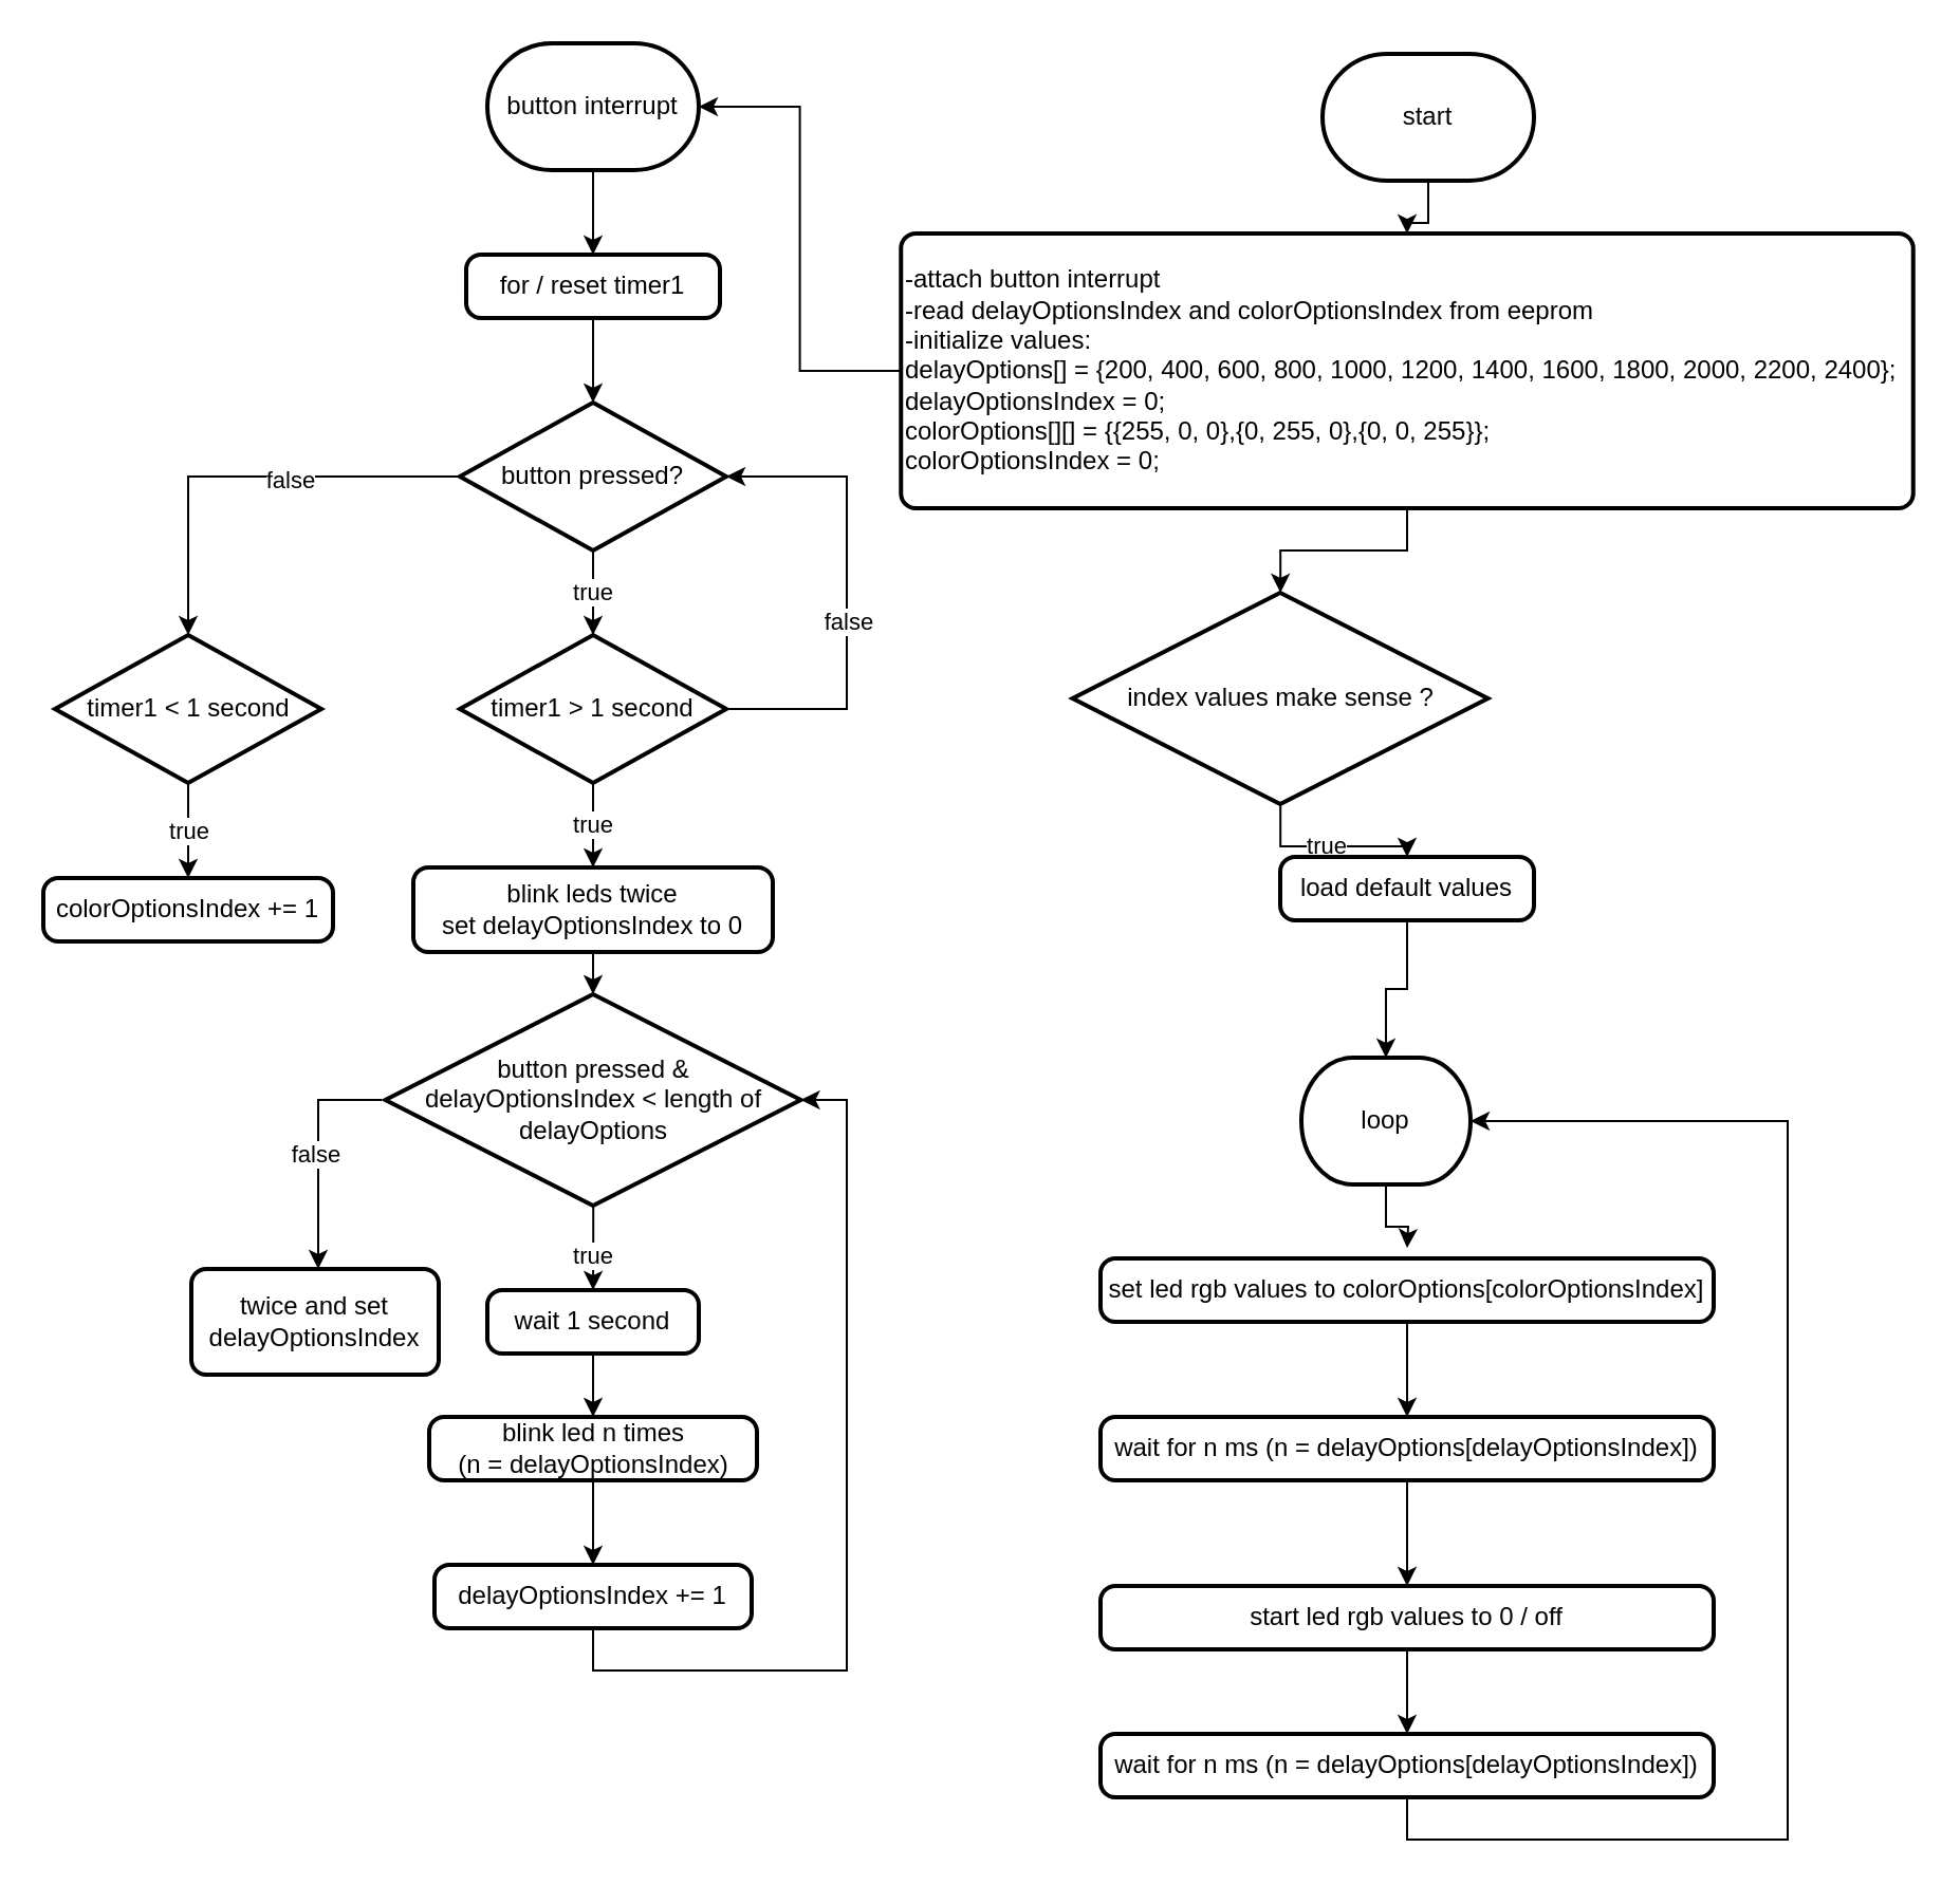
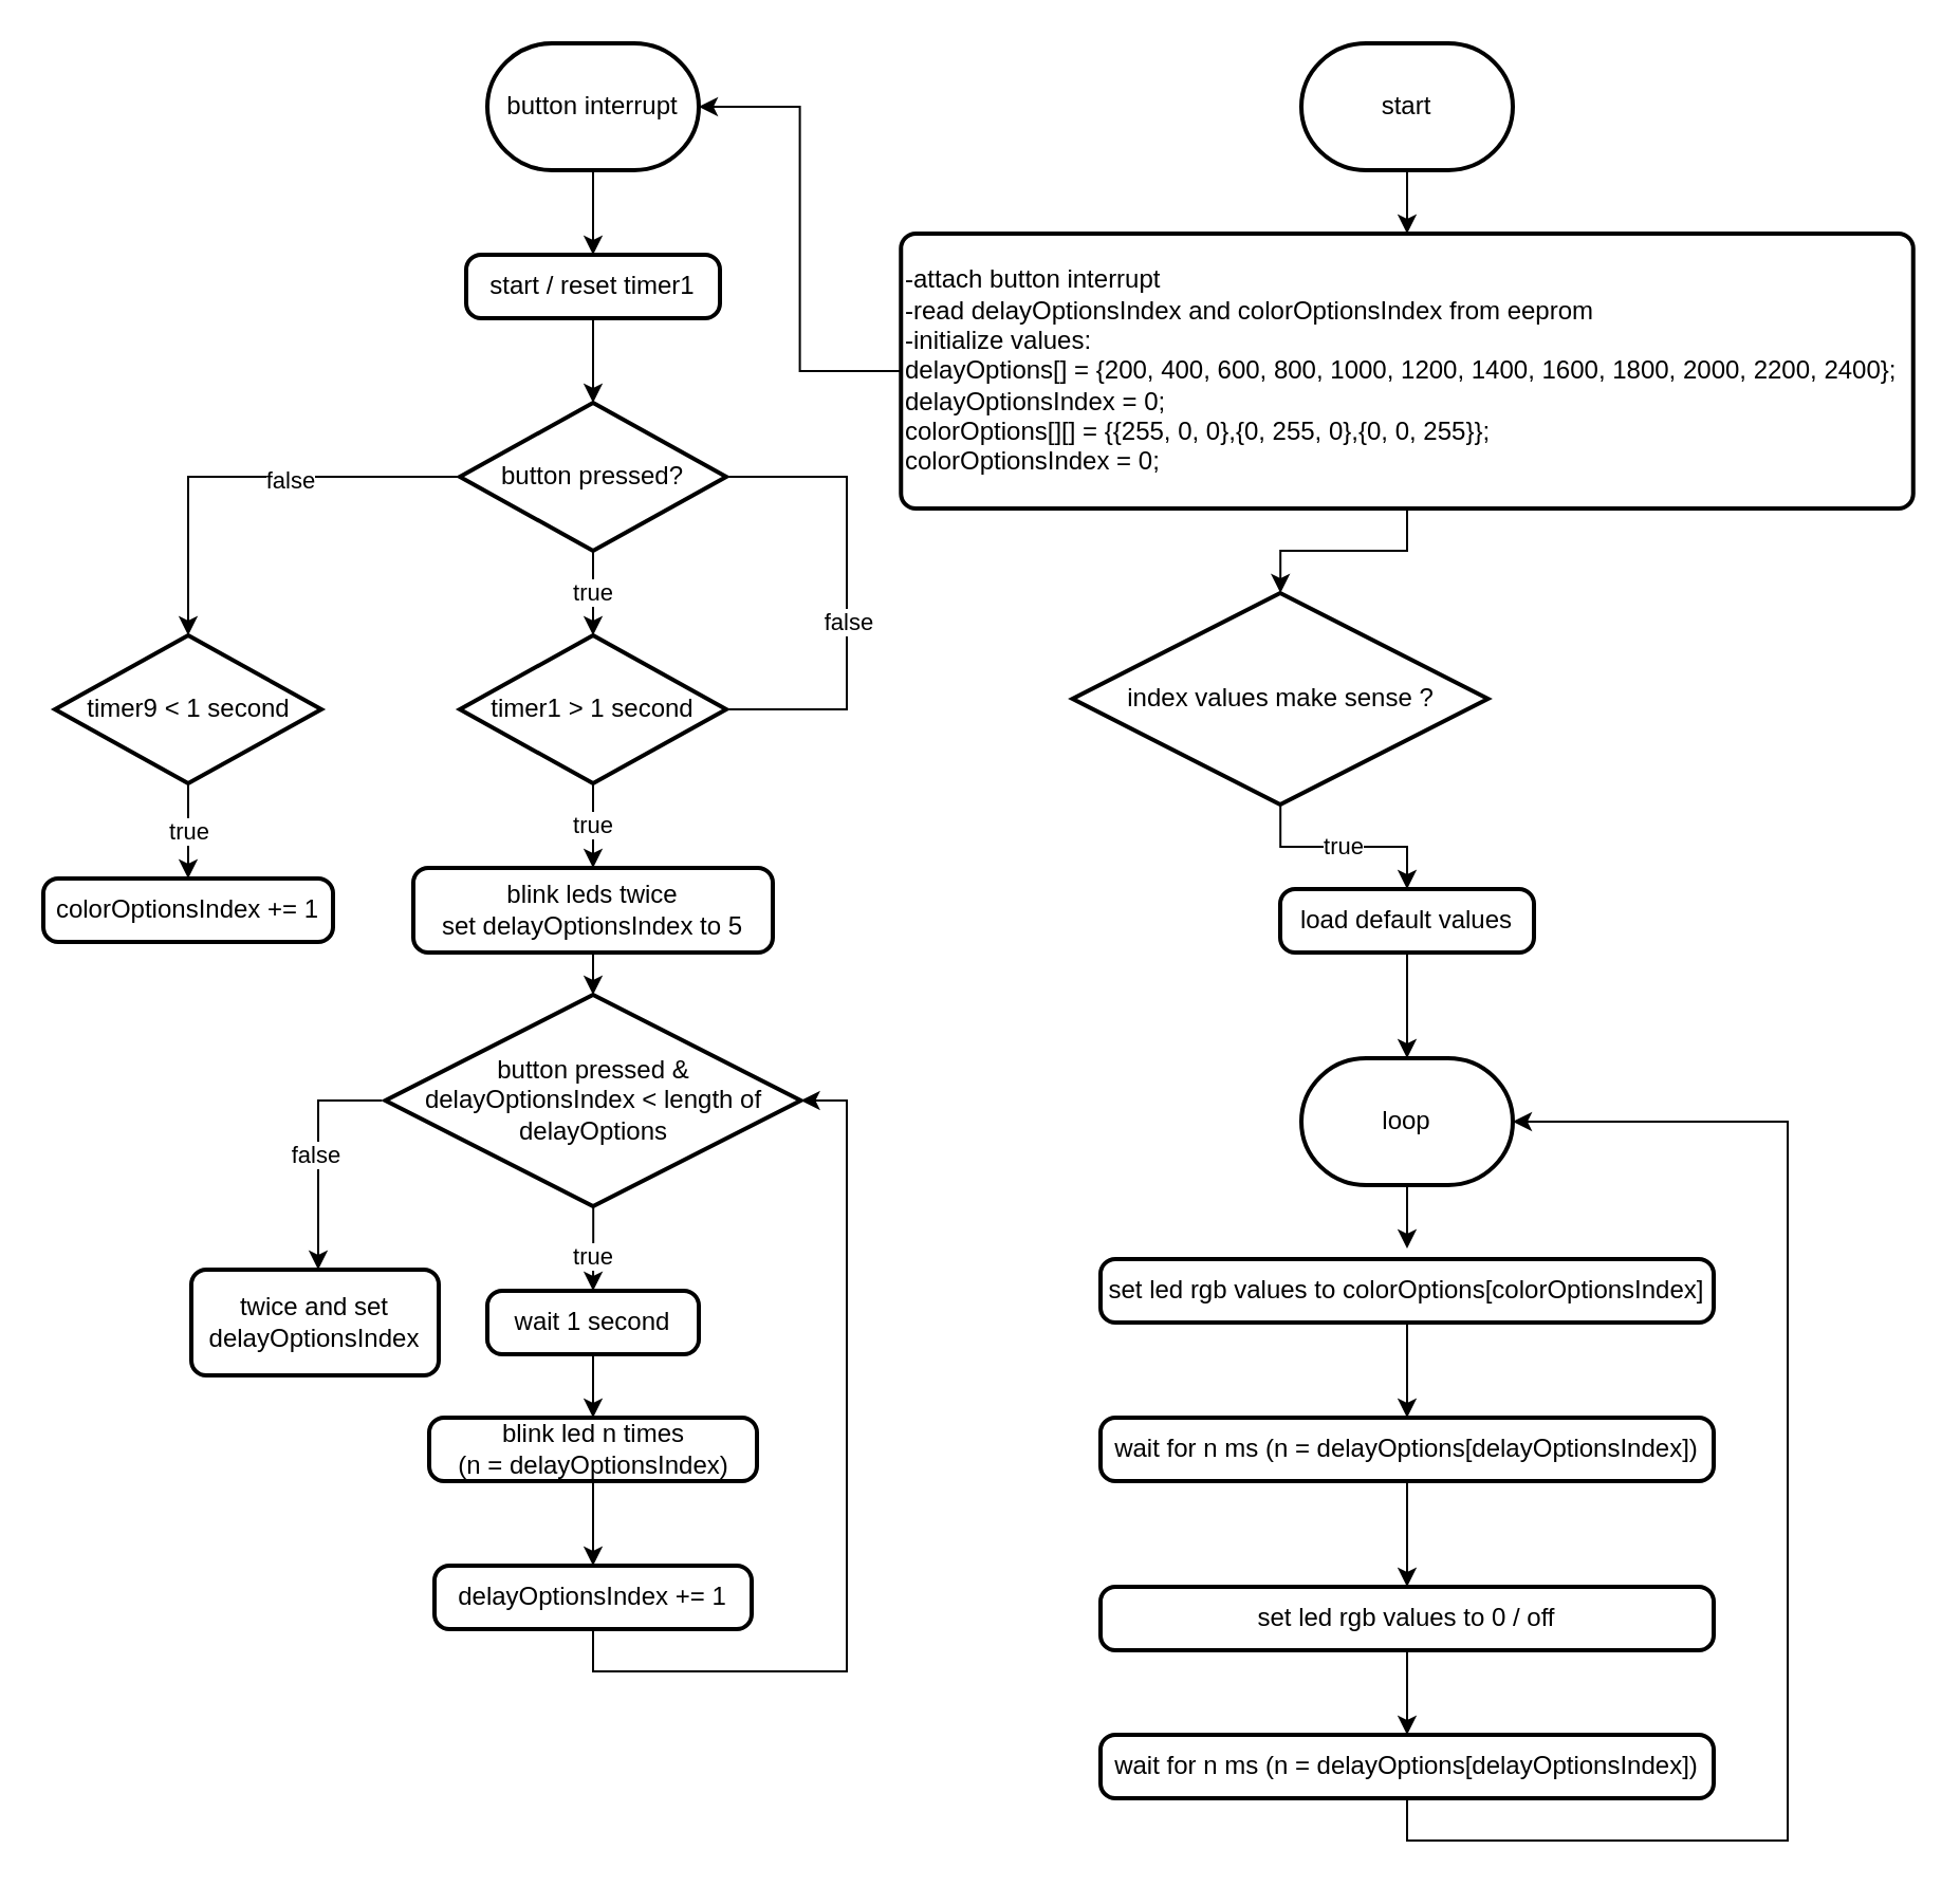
- <mxCell id="31" value="start" style="strokeWidth=2;html=1;shape=mxgraph.flowchart.terminator;whiteSpace=wrap;" vertex="1" parent="1"><mxGeometry x="625" y="25" width="100" height="60" as="geometry" /></mxCell>
+ <mxCell id="31" value="start" style="strokeWidth=2;html=1;shape=mxgraph.flowchart.terminator;whiteSpace=wrap;" vertex="1" parent="1"><mxGeometry x="615" y="20" width="100" height="60" as="geometry" /></mxCell>
- <mxCell id="11" value="for / reset timer1" style="rounded=1;whiteSpace=wrap;html=1;absoluteArcSize=1;arcSize=14;strokeWidth=2;" vertex="1" parent="1"><mxGeometry x="220" y="120" width="120" height="30" as="geometry" /></mxCell>
+ <mxCell id="11" value="start / reset timer1" style="rounded=1;whiteSpace=wrap;html=1;absoluteArcSize=1;arcSize=14;strokeWidth=2;" vertex="1" parent="1"><mxGeometry x="220" y="120" width="120" height="30" as="geometry" /></mxCell>
- <mxCell id="15" style="edgeStyle=orthogonalEdgeStyle;rounded=0;orthogonalLoop=1;jettySize=auto;html=1;entryX=1;entryY=0.5;entryDx=0;entryDy=0;entryPerimeter=0;" edge="1" parent="1" source="17" target="7"><mxGeometry relative="1" as="geometry"><Array as="points"><mxPoint x="400" y="335" /><mxPoint x="400" y="225" /></Array></mxGeometry></mxCell>
+ <mxCell id="15" style="edgeStyle=orthogonalEdgeStyle;rounded=0;orthogonalLoop=1;jettySize=auto;html=1;entryX=1;entryY=0.5;entryDx=0;entryDy=0;entryPerimeter=0;endArrow=none;" edge="1" parent="1" source="17" target="7"><mxGeometry relative="1" as="geometry"><Array as="points"><mxPoint x="400" y="335" /><mxPoint x="400" y="225" /></Array></mxGeometry></mxCell>
- <mxCell id="13" value="timer1 &amp;lt; 1 second" style="strokeWidth=2;html=1;shape=mxgraph.flowchart.decision;whiteSpace=wrap;" vertex="1" parent="1"><mxGeometry x="25.5" y="300" width="126" height="70" as="geometry" /></mxCell>
+ <mxCell id="13" value="timer9 &amp;lt; 1 second" style="strokeWidth=2;html=1;shape=mxgraph.flowchart.decision;whiteSpace=wrap;" vertex="1" parent="1"><mxGeometry x="25.5" y="300" width="126" height="70" as="geometry" /></mxCell>
- <mxCell id="38" value="load default values" style="rounded=1;whiteSpace=wrap;html=1;absoluteArcSize=1;arcSize=14;strokeWidth=2;" vertex="1" parent="1"><mxGeometry x="605" y="405" width="120" height="30" as="geometry" /></mxCell>
+ <mxCell id="38" value="load default values" style="rounded=1;whiteSpace=wrap;html=1;absoluteArcSize=1;arcSize=14;strokeWidth=2;" vertex="1" parent="1"><mxGeometry x="605" y="420" width="120" height="30" as="geometry" /></mxCell>
- <mxCell id="9" value="blink leds twice&lt;br&gt;set delayOptionsIndex to 0" style="rounded=1;whiteSpace=wrap;html=1;absoluteArcSize=1;arcSize=14;strokeWidth=2;" vertex="1" parent="1"><mxGeometry x="195" y="410" width="170" height="40" as="geometry" /></mxCell>
+ <mxCell id="9" value="blink leds twice&lt;br&gt;set delayOptionsIndex to 5" style="rounded=1;whiteSpace=wrap;html=1;absoluteArcSize=1;arcSize=14;strokeWidth=2;" vertex="1" parent="1"><mxGeometry x="195" y="410" width="170" height="40" as="geometry" /></mxCell>
- <mxCell id="40" value="loop" style="strokeWidth=2;html=1;shape=mxgraph.flowchart.terminator;whiteSpace=wrap;" vertex="1" parent="1"><mxGeometry x="615" y="500" width="80" height="60" as="geometry" /></mxCell>
+ <mxCell id="40" value="loop" style="strokeWidth=2;html=1;shape=mxgraph.flowchart.terminator;whiteSpace=wrap;" vertex="1" parent="1"><mxGeometry x="615" y="500" width="100" height="60" as="geometry" /></mxCell>
- <mxCell id="48" value="start led rgb values to 0 / off" style="rounded=1;whiteSpace=wrap;html=1;absoluteArcSize=1;arcSize=14;strokeWidth=2;" vertex="1" parent="1"><mxGeometry x="520" y="750" width="290" height="30" as="geometry" /></mxCell>
+ <mxCell id="48" value="set led rgb values to 0 / off" style="rounded=1;whiteSpace=wrap;html=1;absoluteArcSize=1;arcSize=14;strokeWidth=2;" vertex="1" parent="1"><mxGeometry x="520" y="750" width="290" height="30" as="geometry" /></mxCell>
